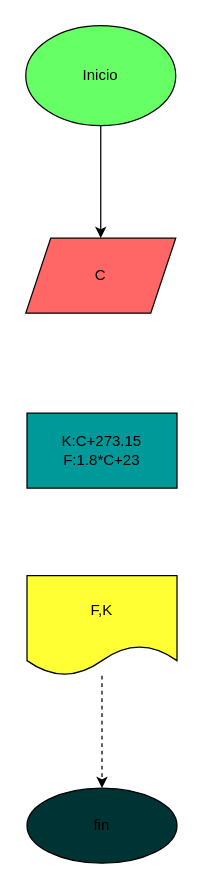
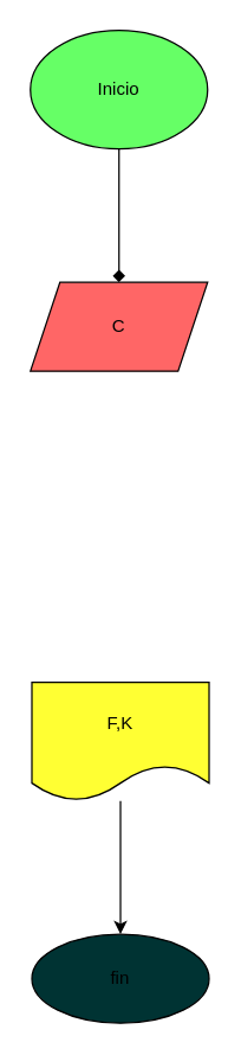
- <mxCell id="2" value="" style="edgeStyle=none;html=1;" edge="1" parent="1" source="3" target="4"><mxGeometry relative="1" as="geometry" /></mxCell>
+ <mxCell id="2" value="" style="edgeStyle=none;html=1;endArrow=diamond;" edge="1" parent="1" source="3" target="4"><mxGeometry relative="1" as="geometry" /></mxCell>
- <mxCell id="5" value="K:C+273.15&lt;br&gt;F:1.8*C+23" style="whiteSpace=wrap;html=1;fillColor=#009999;" vertex="1" parent="1"><mxGeometry x="21" y="330" width="120" height="60" as="geometry" /></mxCell>
- <mxCell id="6" value="" style="edgeStyle=none;html=1;dashed=1;" edge="1" parent="1" source="7" target="8"><mxGeometry relative="1" as="geometry" /></mxCell>
+ <mxCell id="6" value="" style="edgeStyle=none;html=1;" edge="1" parent="1" source="7" target="8"><mxGeometry relative="1" as="geometry" /></mxCell>
